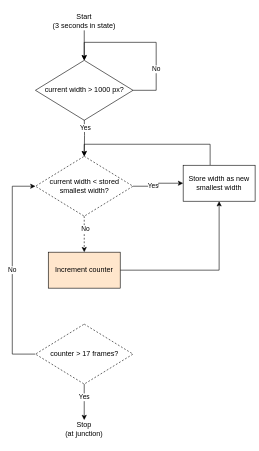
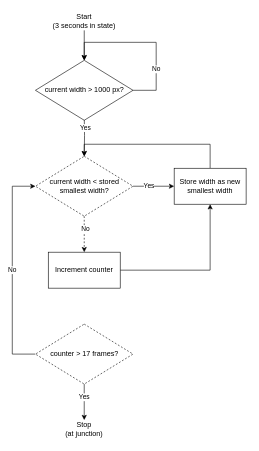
- <mxCell id="19" value="Store width as new smallest width" style="rounded=0;whiteSpace=wrap;html=1;" vertex="1" parent="1"><mxGeometry x="305" y="275" width="120" height="60" as="geometry" /></mxCell>
+ <mxCell id="19" value="Store width as new smallest width" style="rounded=0;whiteSpace=wrap;html=1;" vertex="1" parent="1"><mxGeometry x="290" y="280" width="120" height="60" as="geometry" /></mxCell>
- <mxCell id="21" value="Increment counter" style="rounded=0;whiteSpace=wrap;html=1;fillColor=#ffe6cc;" vertex="1" parent="1"><mxGeometry x="80" y="420" width="120" height="60" as="geometry" /></mxCell>
+ <mxCell id="21" value="Increment counter" style="rounded=0;whiteSpace=wrap;html=1;" vertex="1" parent="1"><mxGeometry x="80" y="420" width="120" height="60" as="geometry" /></mxCell>
